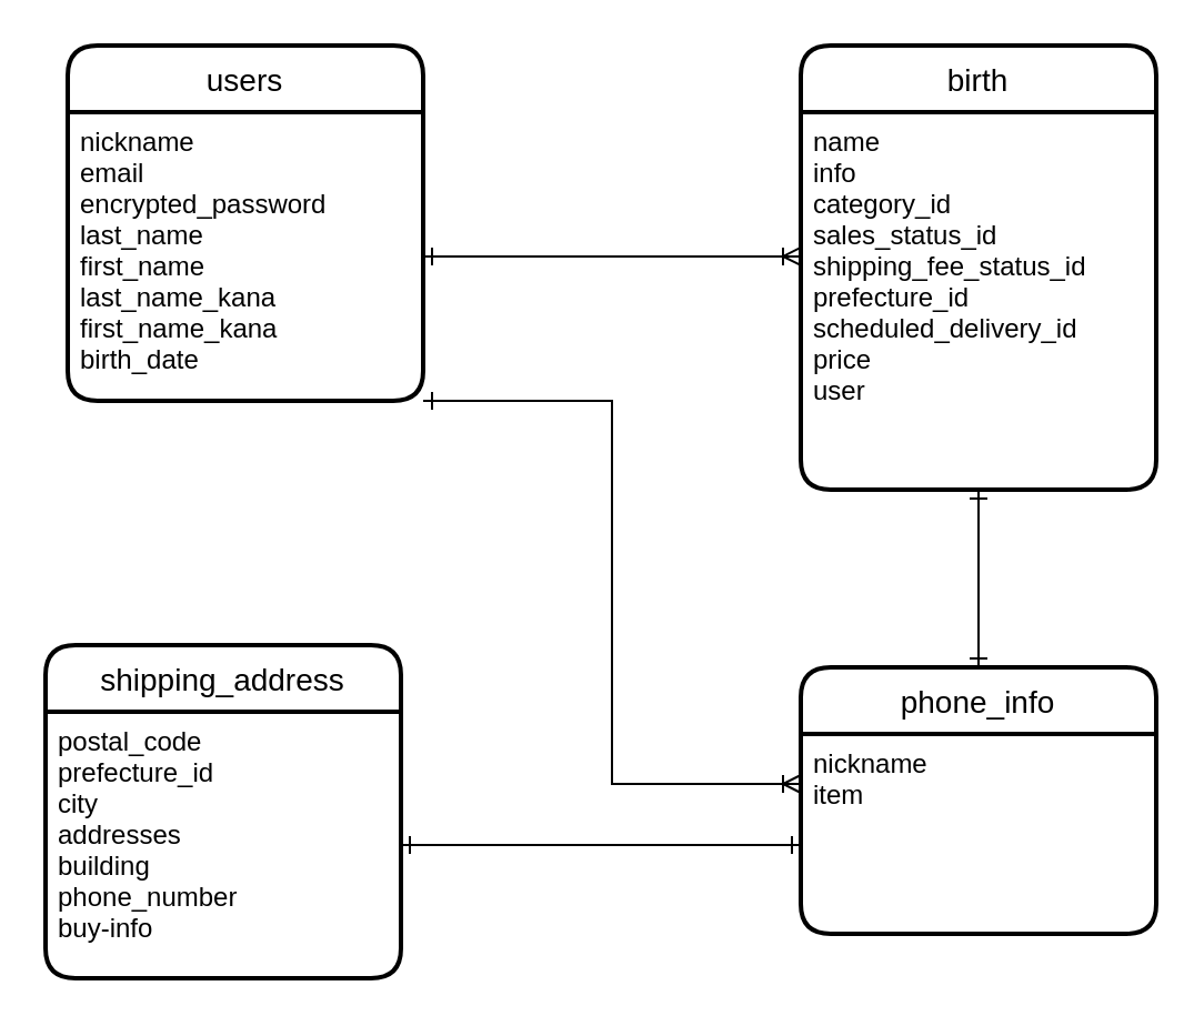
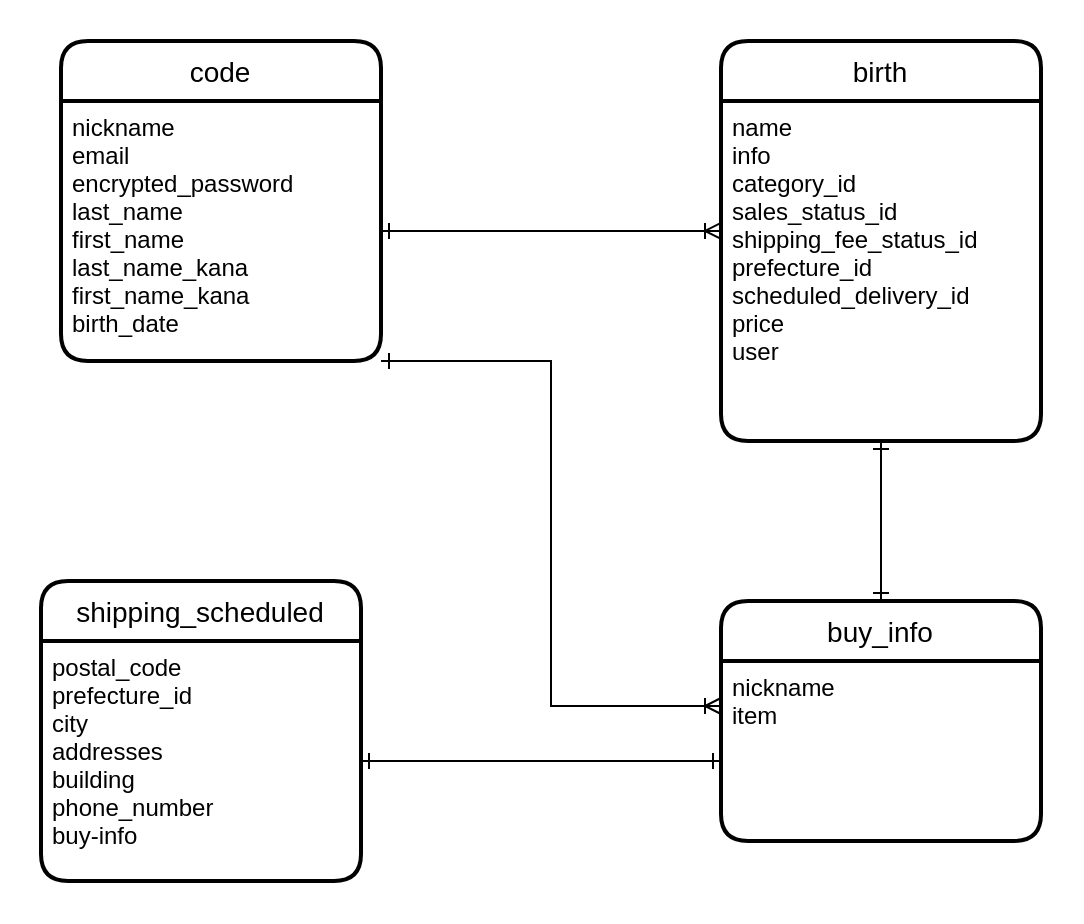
- <mxCell id="2" value="users" style="swimlane;childLayout=stackLayout;horizontal=1;startSize=30;horizontalStack=0;rounded=1;fontSize=14;fontStyle=0;strokeWidth=2;resizeParent=0;resizeLast=1;shadow=0;dashed=0;align=center;" parent="1" vertex="1"><mxGeometry x="30" y="20" width="160" height="160" as="geometry" /></mxCell>
+ <mxCell id="2" value="code" style="swimlane;childLayout=stackLayout;horizontal=1;startSize=30;horizontalStack=0;rounded=1;fontSize=14;fontStyle=0;strokeWidth=2;resizeParent=0;resizeLast=1;shadow=0;dashed=0;align=center;" parent="1" vertex="1"><mxGeometry x="30" y="20" width="160" height="160" as="geometry" /></mxCell>
- <mxCell id="10" value="shipping_address" style="swimlane;childLayout=stackLayout;horizontal=1;startSize=30;horizontalStack=0;rounded=1;fontSize=14;fontStyle=0;strokeWidth=2;resizeParent=0;resizeLast=1;shadow=0;dashed=0;align=center;" parent="1" vertex="1"><mxGeometry x="20" y="290" width="160" height="150" as="geometry" /></mxCell>
+ <mxCell id="10" value="shipping_scheduled" style="swimlane;childLayout=stackLayout;horizontal=1;startSize=30;horizontalStack=0;rounded=1;fontSize=14;fontStyle=0;strokeWidth=2;resizeParent=0;resizeLast=1;shadow=0;dashed=0;align=center;" parent="1" vertex="1"><mxGeometry x="20" y="290" width="160" height="150" as="geometry" /></mxCell>
- <mxCell id="7" value="phone_info" style="swimlane;childLayout=stackLayout;horizontal=1;startSize=30;horizontalStack=0;rounded=1;fontSize=14;fontStyle=0;strokeWidth=2;resizeParent=0;resizeLast=1;shadow=0;dashed=0;align=center;" parent="1" vertex="1"><mxGeometry x="360" y="300" width="160" height="120" as="geometry" /></mxCell>
+ <mxCell id="7" value="buy_info" style="swimlane;childLayout=stackLayout;horizontal=1;startSize=30;horizontalStack=0;rounded=1;fontSize=14;fontStyle=0;strokeWidth=2;resizeParent=0;resizeLast=1;shadow=0;dashed=0;align=center;" parent="1" vertex="1"><mxGeometry x="360" y="300" width="160" height="120" as="geometry" /></mxCell>
